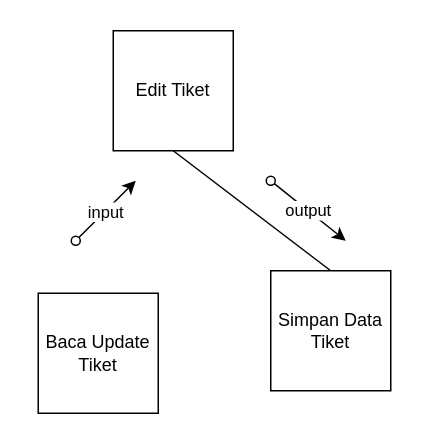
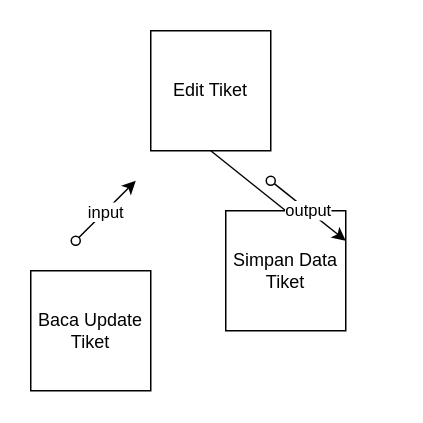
- <mxCell id="3" value="Edit Tiket" style="whiteSpace=wrap;html=1;aspect=fixed;" vertex="1" parent="1"><mxGeometry x="75" y="20" width="80" height="80" as="geometry" /></mxCell>
+ <mxCell id="3" value="Edit Tiket" style="whiteSpace=wrap;html=1;aspect=fixed;" vertex="1" parent="1"><mxGeometry x="100" y="20" width="80" height="80" as="geometry" /></mxCell>
- <mxCell id="5" value="Simpan Data Tiket" style="whiteSpace=wrap;html=1;aspect=fixed;" vertex="1" parent="1"><mxGeometry x="180" y="180" width="80" height="80" as="geometry" /></mxCell>
+ <mxCell id="5" value="Simpan Data Tiket" style="whiteSpace=wrap;html=1;aspect=fixed;" vertex="1" parent="1"><mxGeometry x="150" y="140" width="80" height="80" as="geometry" /></mxCell>
- <mxCell id="4" value="Baca Update Tiket" style="whiteSpace=wrap;html=1;aspect=fixed;" vertex="1" parent="1"><mxGeometry x="25" y="195" width="80" height="80" as="geometry" /></mxCell>
+ <mxCell id="4" value="Baca Update Tiket" style="whiteSpace=wrap;html=1;aspect=fixed;" vertex="1" parent="1"><mxGeometry x="20" y="180" width="80" height="80" as="geometry" /></mxCell>
